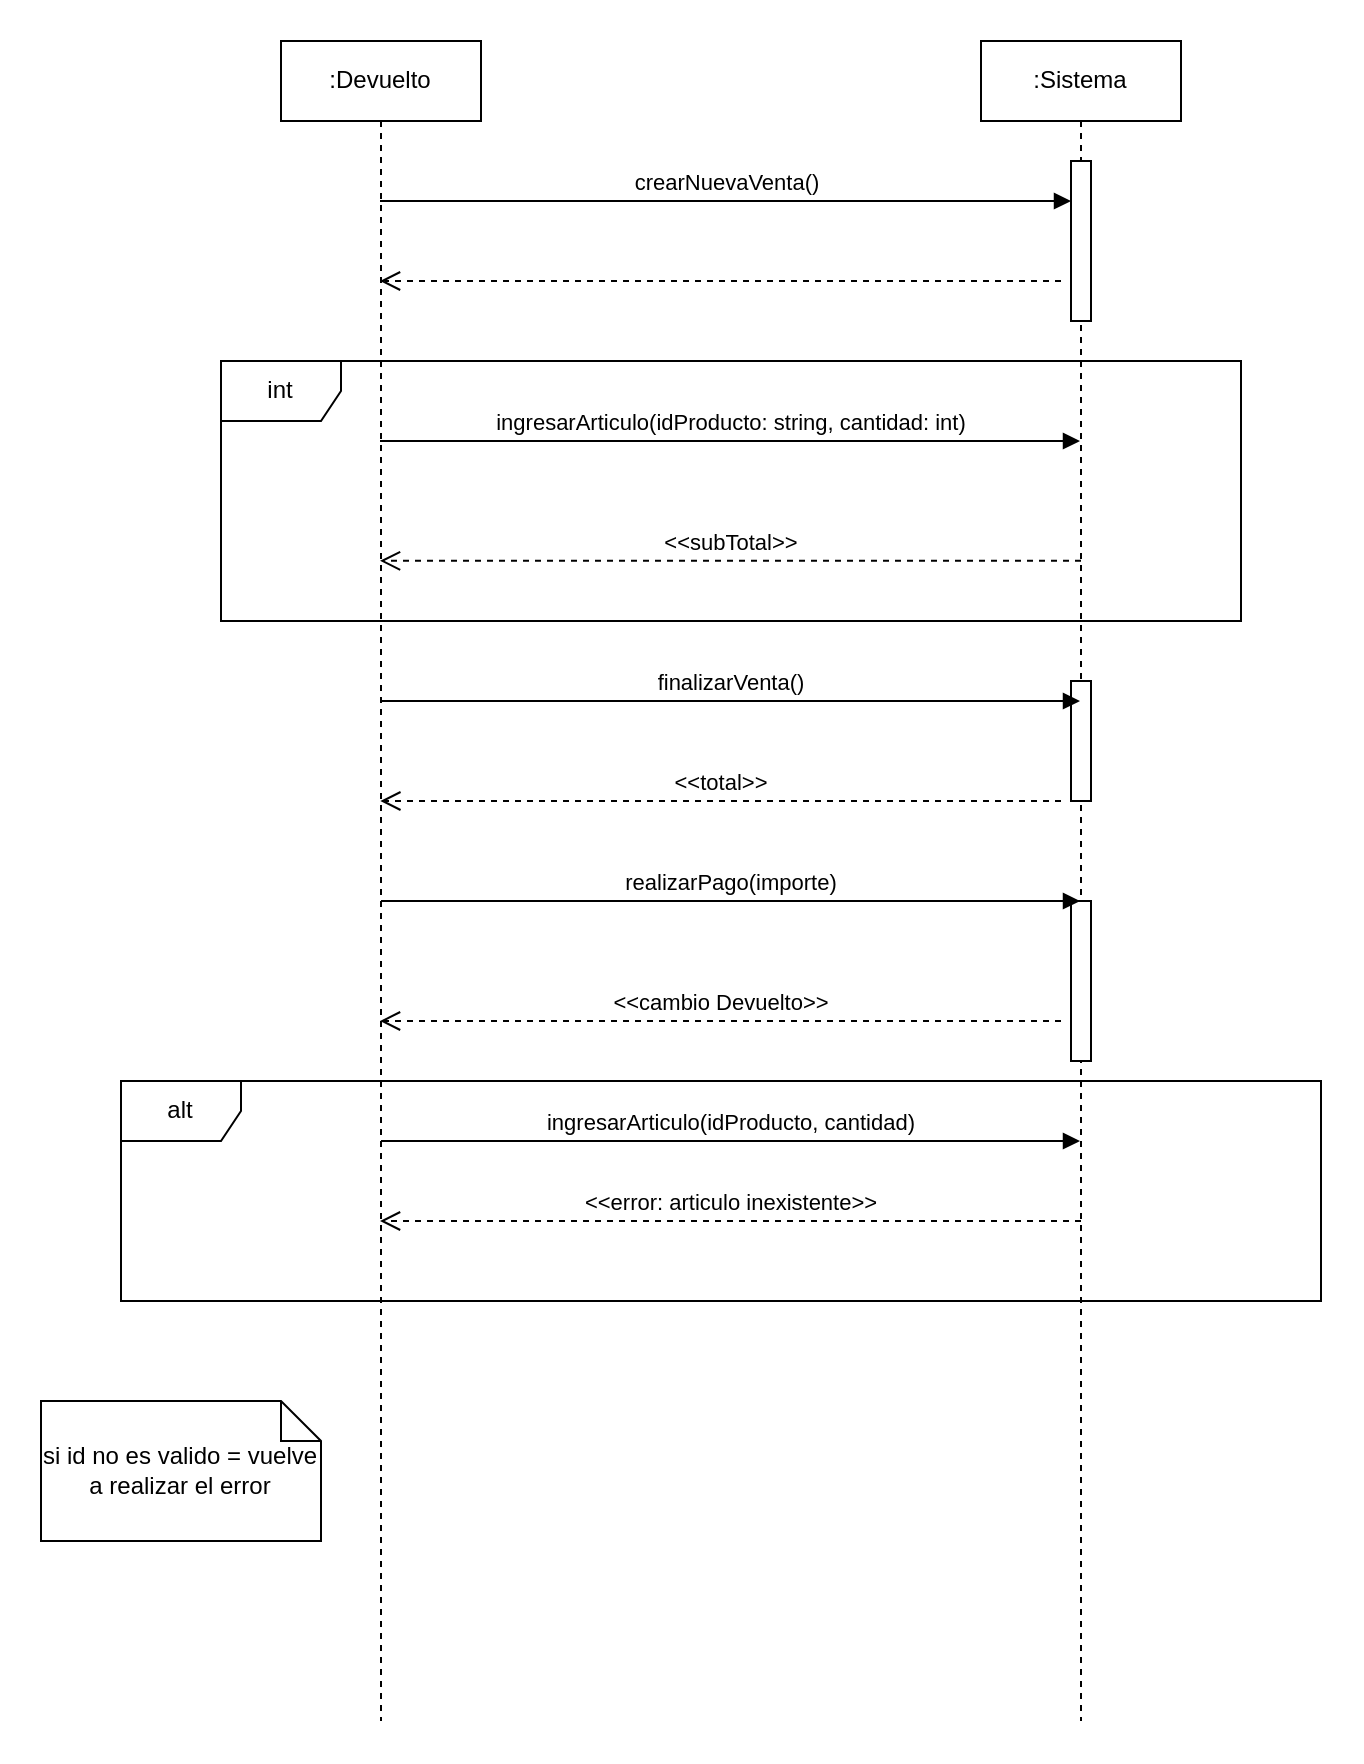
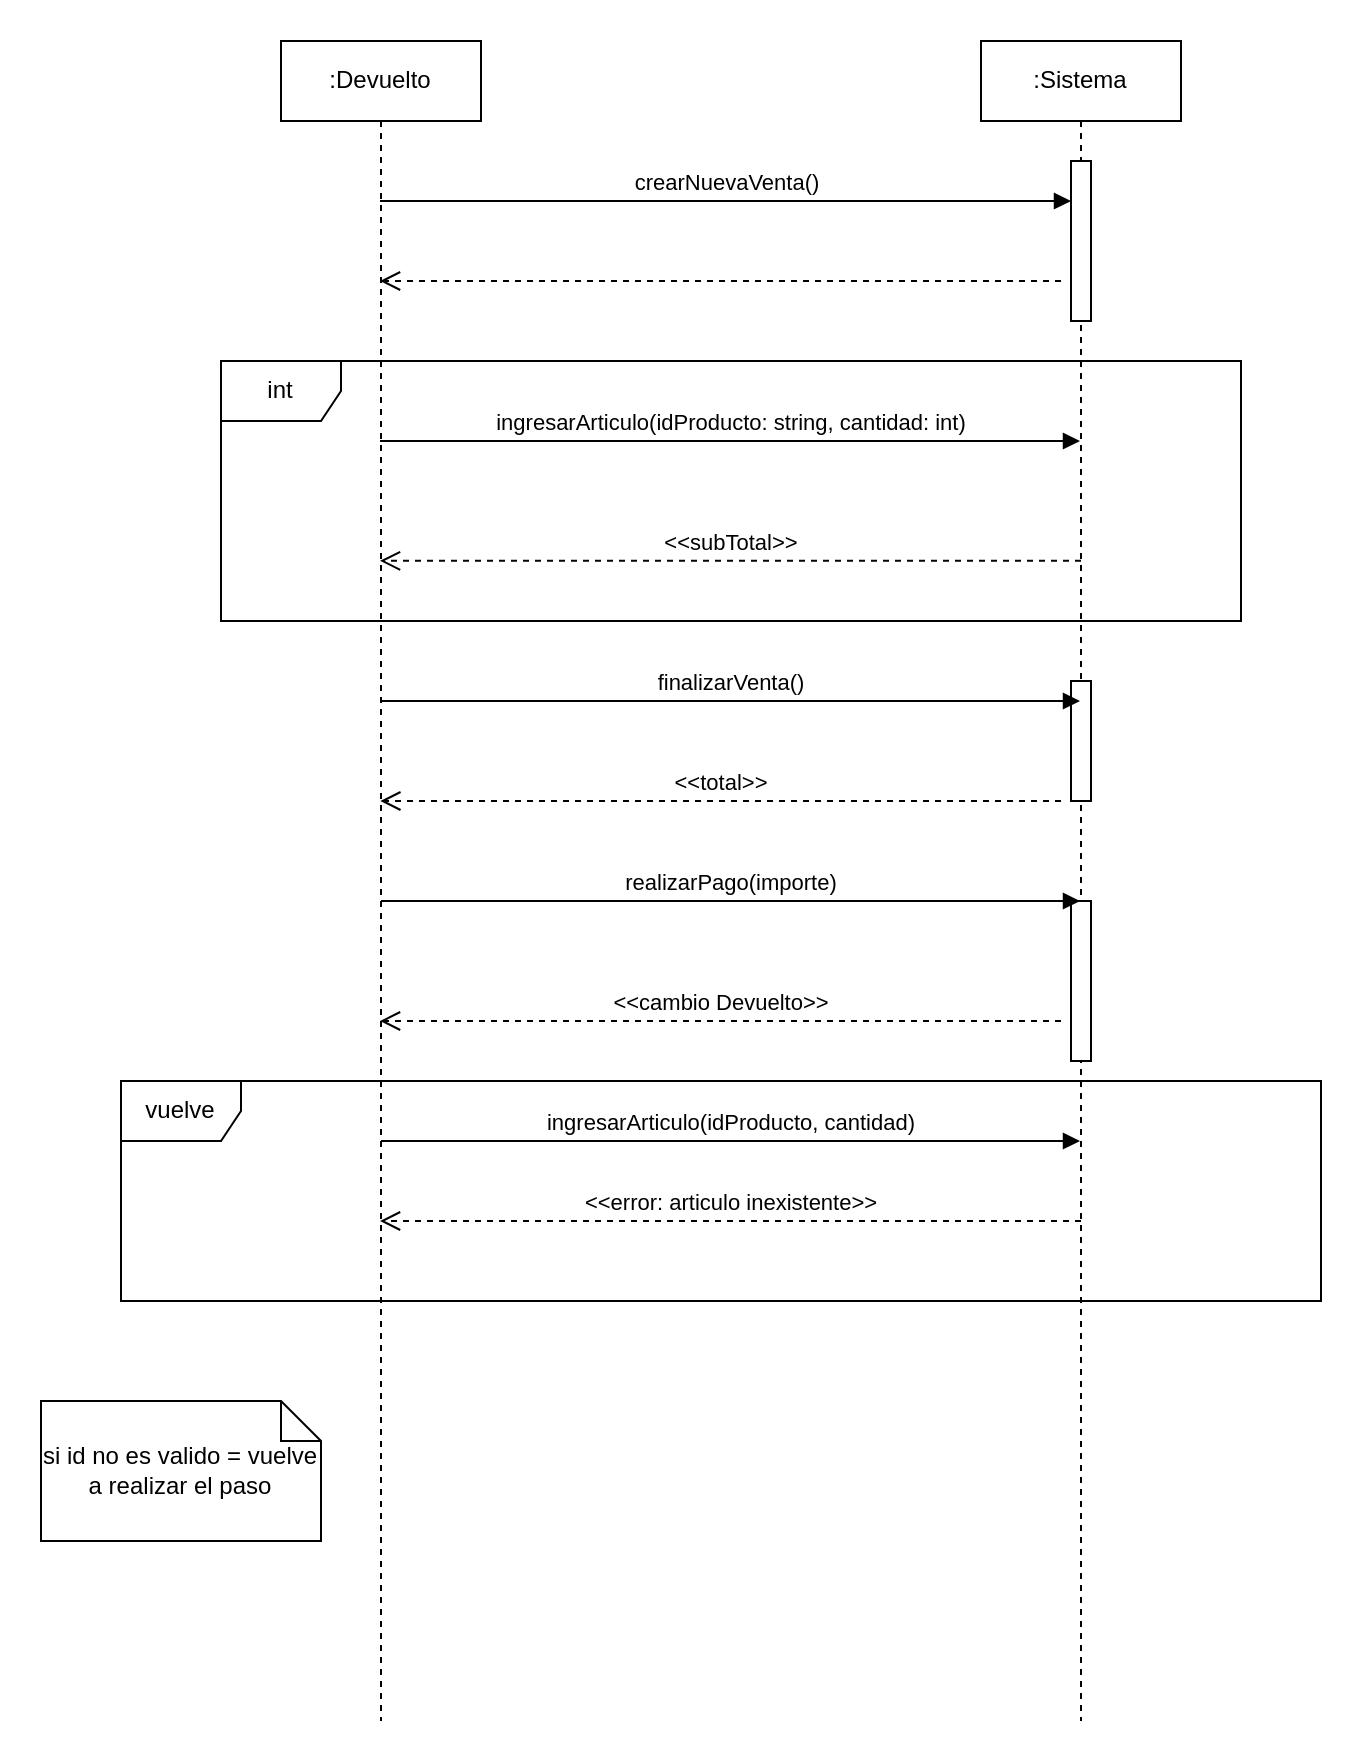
- <mxCell id="18" value="alt" style="shape=umlFrame;whiteSpace=wrap;html=1;pointerEvents=0;" vertex="1" parent="1"><mxGeometry x="60" y="540" width="600" height="110" as="geometry" /></mxCell>
+ <mxCell id="18" value="vuelve" style="shape=umlFrame;whiteSpace=wrap;html=1;pointerEvents=0;" vertex="1" parent="1"><mxGeometry x="60" y="540" width="600" height="110" as="geometry" /></mxCell>
- <mxCell id="19" value="si id no es valido = vuelve a realizar el error" style="shape=note;size=20;whiteSpace=wrap;html=1;" vertex="1" parent="1"><mxGeometry x="20" y="700" width="140" height="70" as="geometry" /></mxCell>
+ <mxCell id="19" value="si id no es valido = vuelve a realizar el paso" style="shape=note;size=20;whiteSpace=wrap;html=1;" vertex="1" parent="1"><mxGeometry x="20" y="700" width="140" height="70" as="geometry" /></mxCell>
